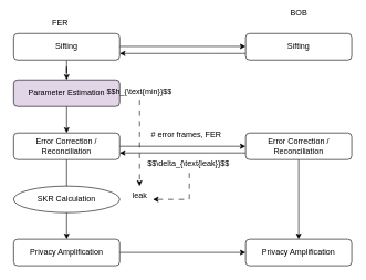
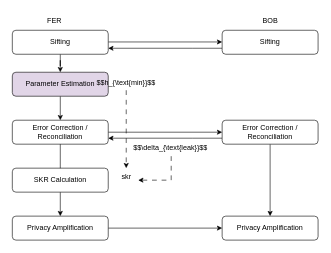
- <mxCell id="15" value="BOB" style="text;html=1;align=center;verticalAlign=middle;resizable=0;points=[];autosize=1;strokeColor=none;fillColor=none;" parent="1" vertex="1"><mxGeometry x="425" y="5" width="50" height="30" as="geometry" /></mxCell>
+ <mxCell id="15" value="BOB" style="text;html=1;align=center;verticalAlign=middle;resizable=0;points=[];autosize=1;strokeColor=none;fillColor=none;" parent="1" vertex="1"><mxGeometry x="425" y="20" width="50" height="30" as="geometry" /></mxCell>
- <mxCell id="26" value="# error frames, FER" style="text;html=1;align=center;verticalAlign=middle;resizable=0;points=[];autosize=1;strokeColor=none;fillColor=none;" vertex="1" parent="1"><mxGeometry x="215" y="188" width="130" height="30" as="geometry" /></mxCell>
- <mxCell id="25" value="leak" style="text;html=1;align=center;verticalAlign=middle;resizable=0;points=[];autosize=1;strokeColor=none;fillColor=none;" vertex="1" parent="1"><mxGeometry x="190" y="280" width="40" height="30" as="geometry" /></mxCell>
+ <mxCell id="25" value="skr" style="text;html=1;align=center;verticalAlign=middle;resizable=0;points=[];autosize=1;strokeColor=none;fillColor=none;" vertex="1" parent="1"><mxGeometry x="190" y="280" width="40" height="30" as="geometry" /></mxCell>
- <mxCell id="12" value="SKR Calculation" style="ellipse;whiteSpace=wrap;html=1;" parent="1" vertex="1"><mxGeometry x="20" y="280" width="160" height="40" as="geometry" /></mxCell>
+ <mxCell id="12" value="SKR Calculation" style="rounded=1;whiteSpace=wrap;html=1;" parent="1" vertex="1"><mxGeometry x="20" y="280" width="160" height="40" as="geometry" /></mxCell>
